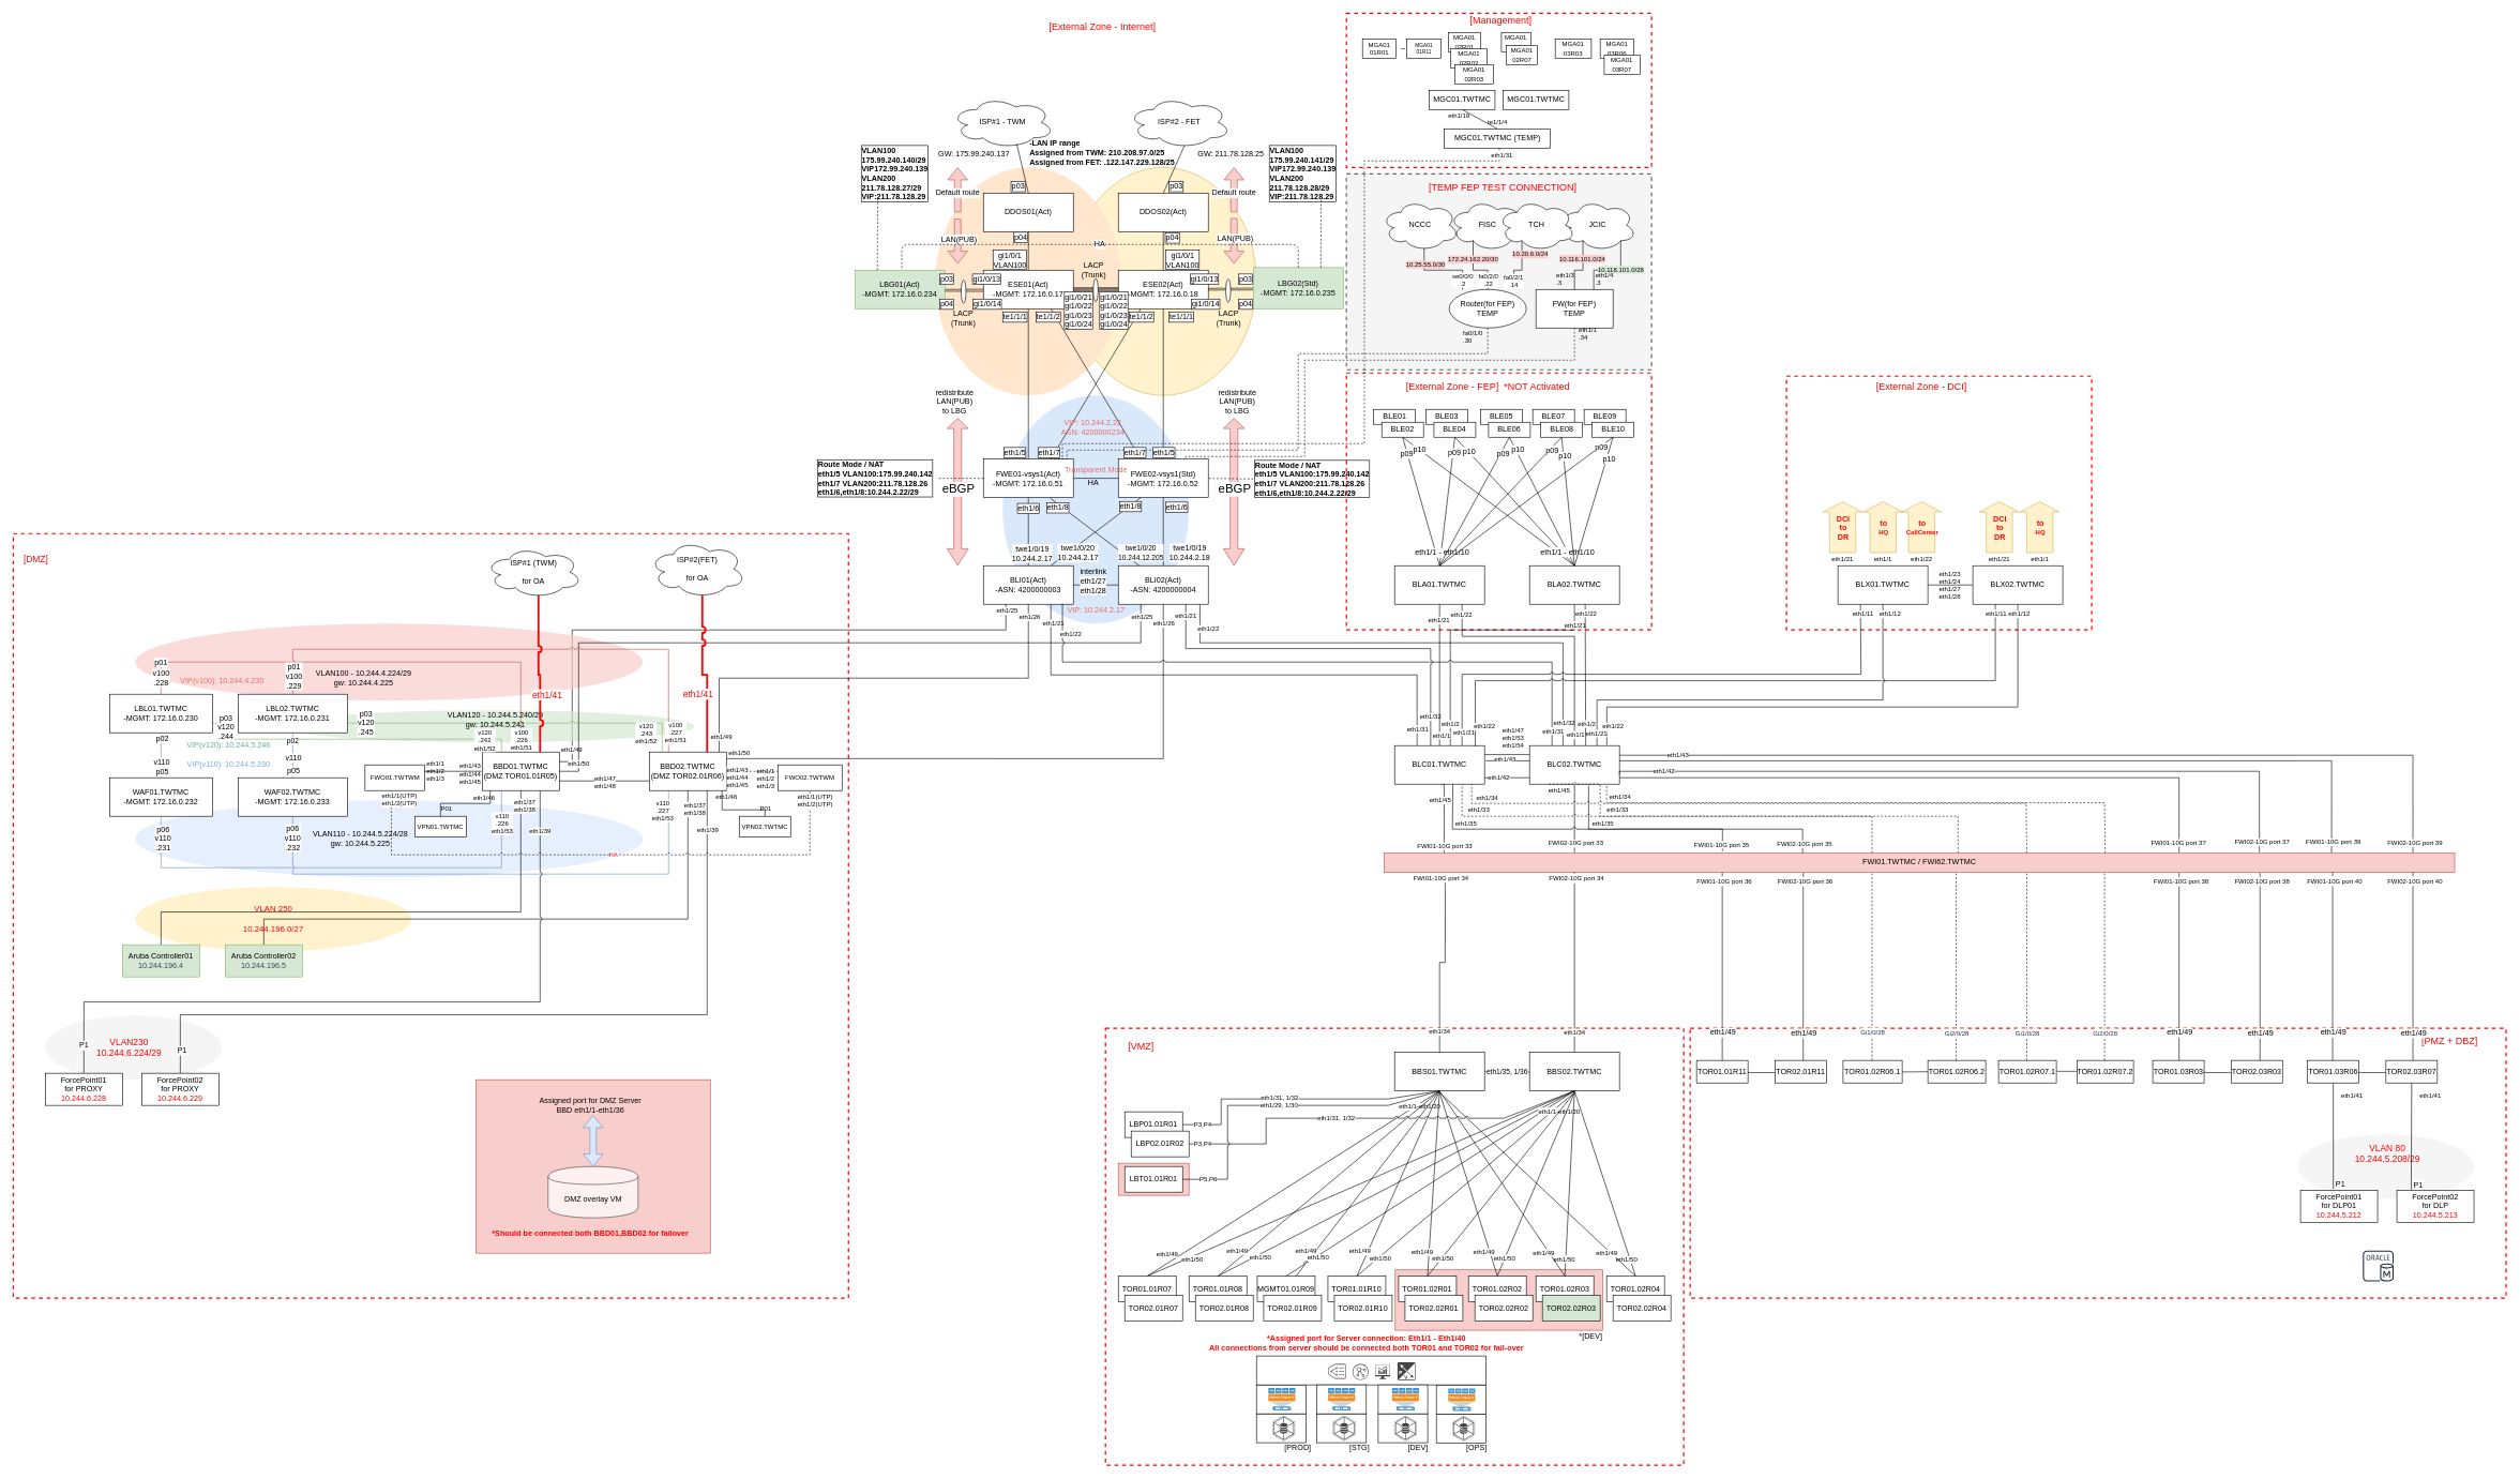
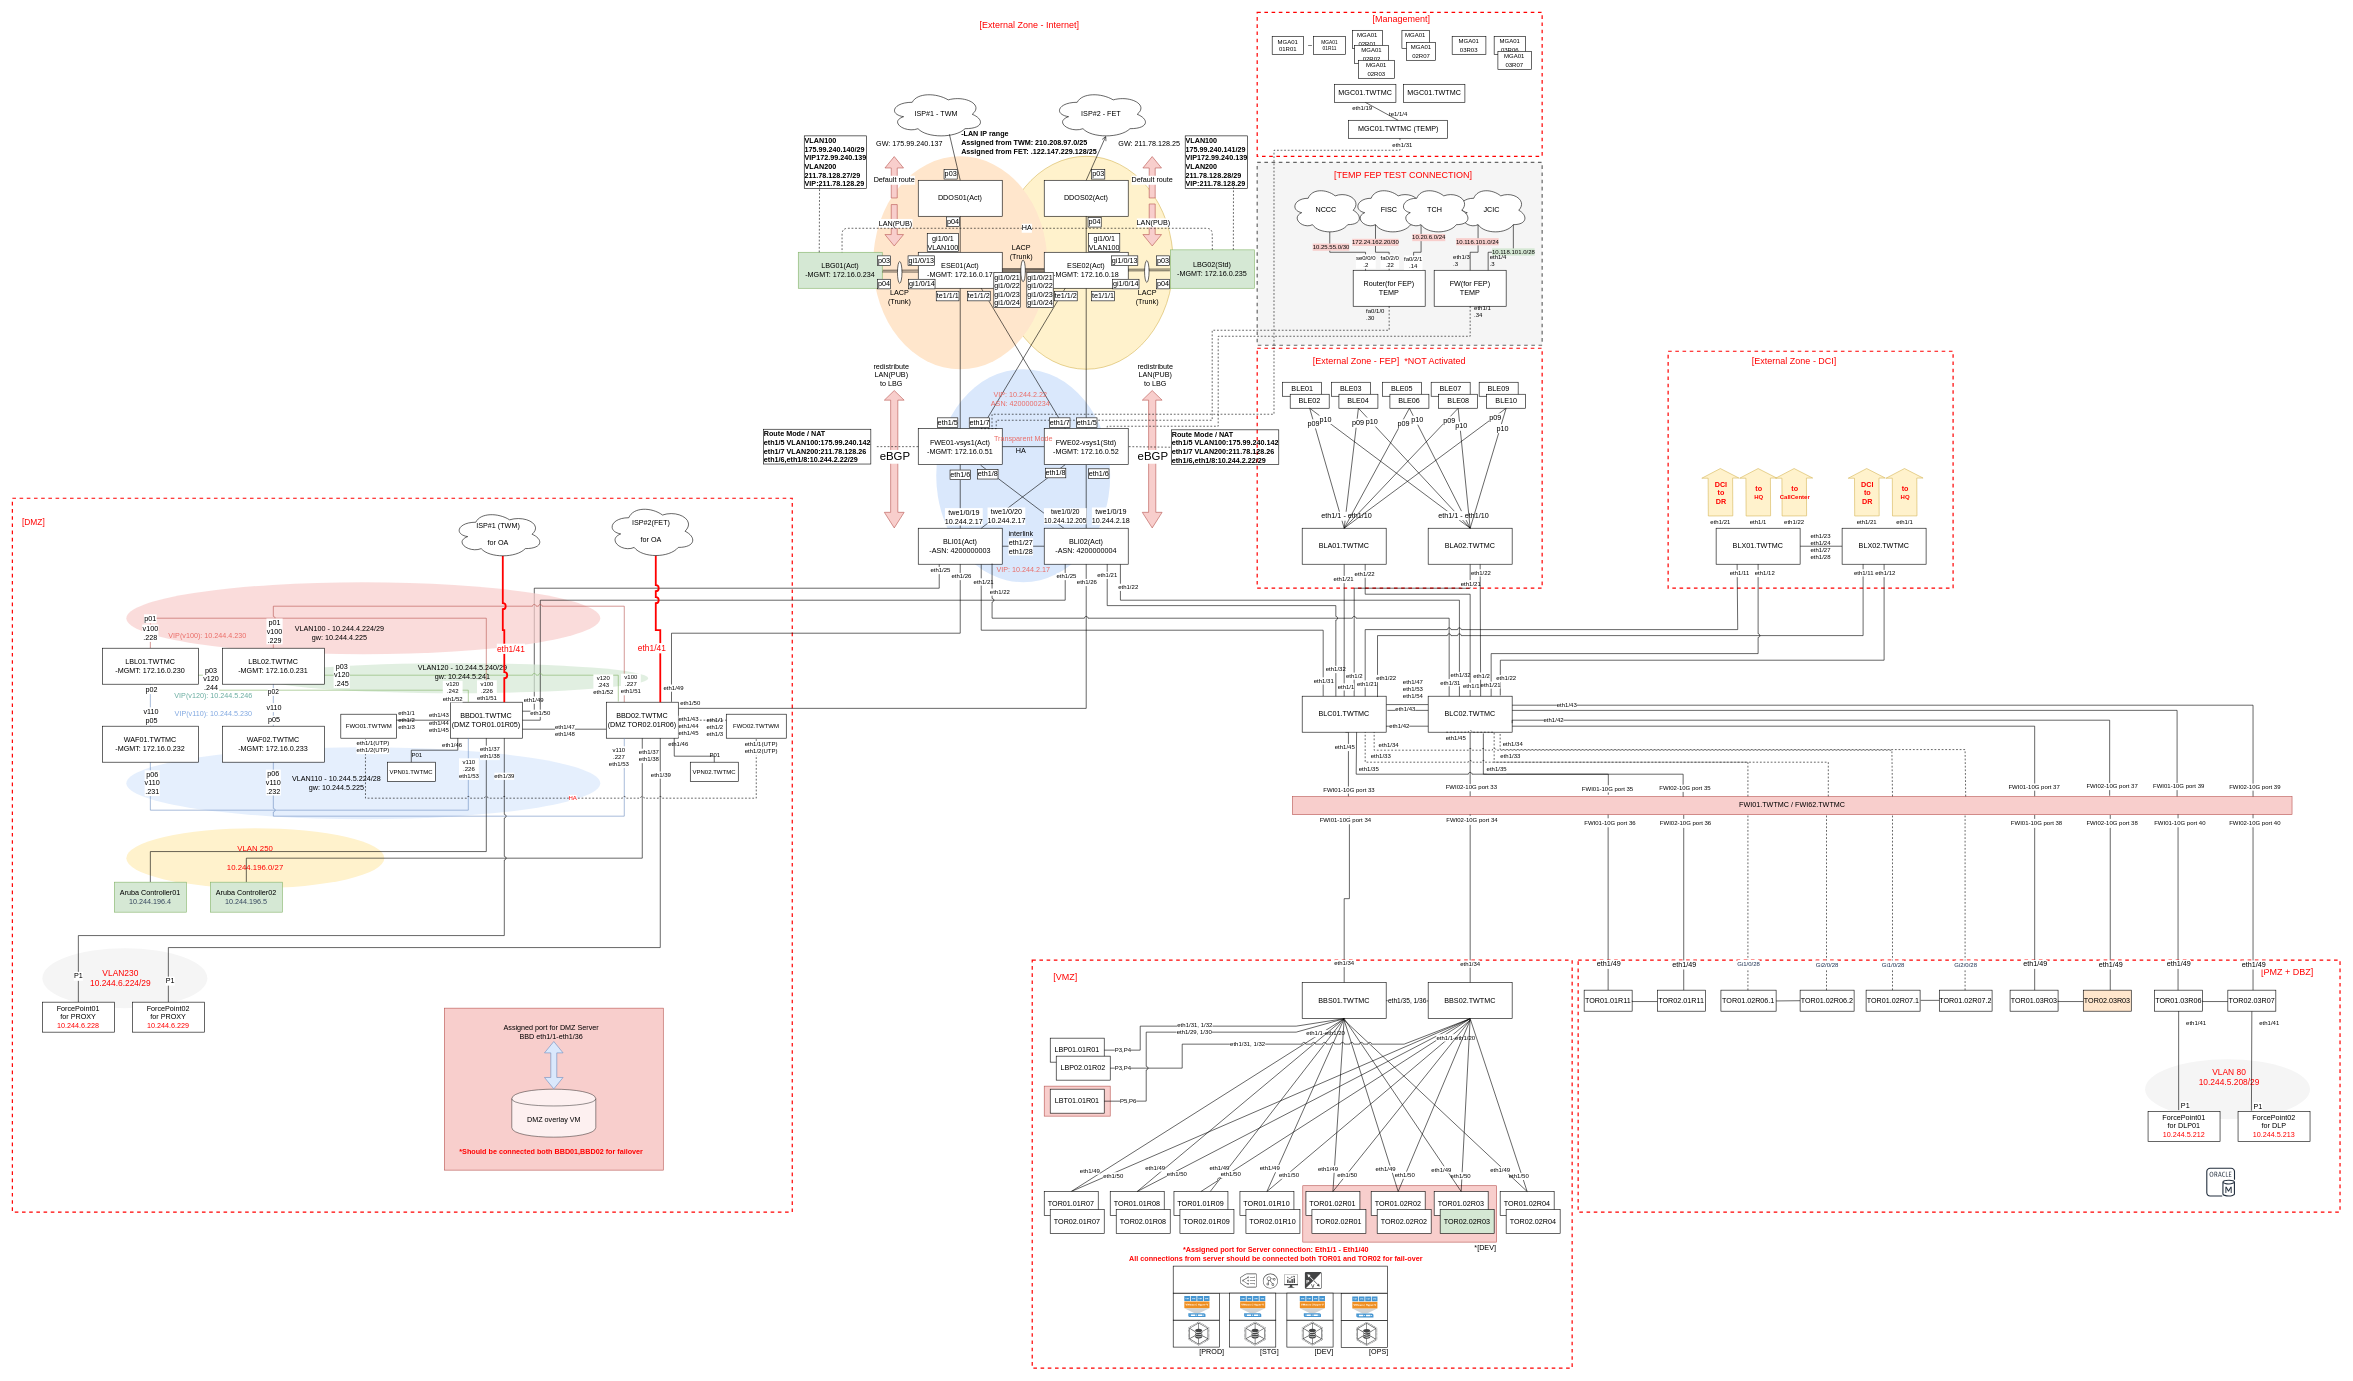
- <mxCell id="480" value="" style="endArrow=none;html=1;entryX=0.55;entryY=0.95;entryDx=0;entryDy=0;entryPerimeter=0;exitX=0.5;exitY=0;exitDx=0;exitDy=0;" edge="1" parent="1" source="73" target="29"><mxGeometry width="50" height="50" relative="1" as="geometry"><mxPoint x="1760" y="350" as="sourcePoint" /><mxPoint x="1810" y="300" as="targetPoint" /></mxGeometry></mxCell>
+ <mxCell id="480" value="" style="endArrow=open;html=1;entryX=0.55;entryY=0.95;entryDx=0;entryDy=0;entryPerimeter=0;exitX=0.5;exitY=0;exitDx=0;exitDy=0;" edge="1" parent="1" source="73" target="29"><mxGeometry width="50" height="50" relative="1" as="geometry"><mxPoint x="1760" y="350" as="sourcePoint" /><mxPoint x="1810" y="300" as="targetPoint" /></mxGeometry></mxCell>
- <mxCell id="367" value="Router(for FEP)&lt;br&gt;TEMP" style="ellipse;whiteSpace=wrap;html=1;" vertex="1" parent="366"><mxGeometry x="105" y="140" width="120" height="60" as="geometry" /></mxCell>
+ <mxCell id="367" value="Router(for FEP)&lt;br&gt;TEMP" style="rounded=0;whiteSpace=wrap;html=1;" vertex="1" parent="366"><mxGeometry x="105" y="140" width="120" height="60" as="geometry" /></mxCell>
- <mxCell id="419" value="TOR02.03R03" style="rounded=0;whiteSpace=wrap;html=1;" vertex="1" parent="1"><mxGeometry x="3472" y="1650" width="80" height="35.06" as="geometry" /></mxCell>
+ <mxCell id="419" value="TOR02.03R03" style="rounded=0;whiteSpace=wrap;html=1;fillColor=#ffe6cc;" vertex="1" parent="1"><mxGeometry x="3472" y="1650" width="80" height="35.06" as="geometry" /></mxCell>
- <mxCell id="235" value="MGMT01.01R09" style="rounded=0;whiteSpace=wrap;html=1;" vertex="1" parent="1"><mxGeometry x="1956.25" y="1985.62" width="90" height="40" as="geometry" /></mxCell>
+ <mxCell id="235" value="TOR01.01R09" style="rounded=0;whiteSpace=wrap;html=1;" vertex="1" parent="1"><mxGeometry x="1956.25" y="1985.62" width="90" height="40" as="geometry" /></mxCell>
